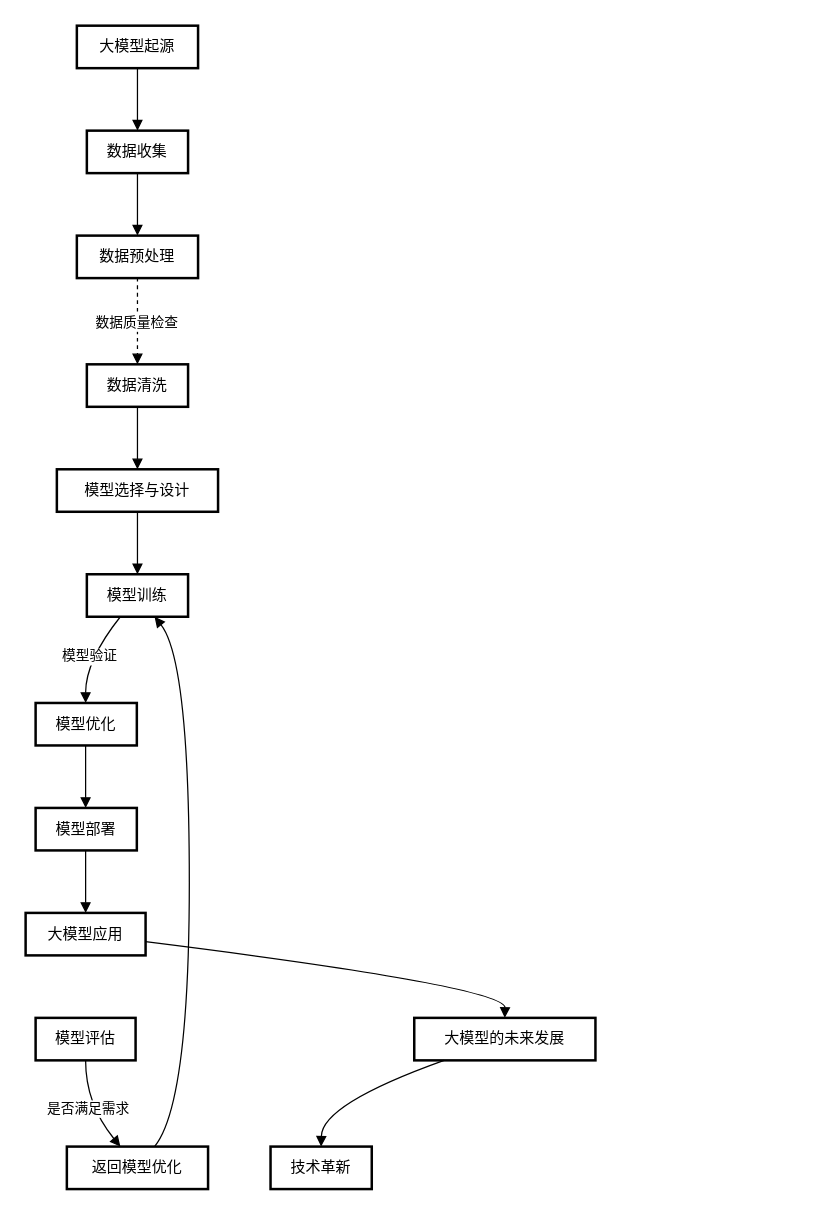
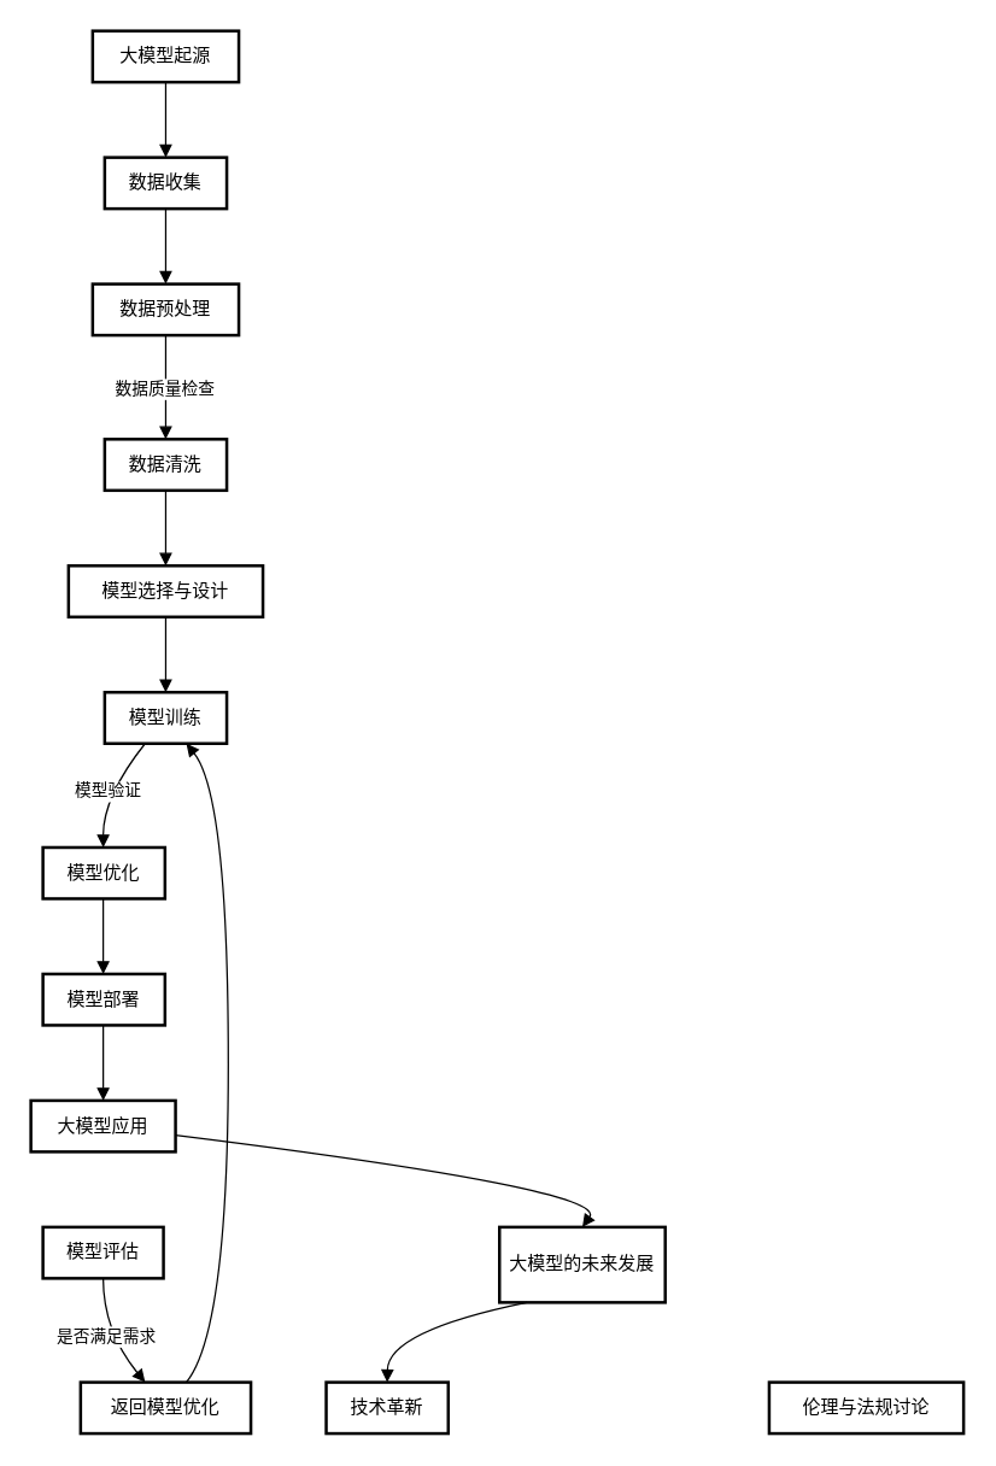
- <mxCell id="18" value="数据质量检查" style="curved=1;startArrow=none;endArrow=block;exitX=0.5;exitY=1;entryX=0.5;entryY=0;rounded=0;dashed=1;" edge="1" parent="1" source="4" target="5"><mxGeometry relative="1" as="geometry"><Array as="points" /></mxGeometry></mxCell>
+ <mxCell id="18" value="数据质量检查" style="curved=1;startArrow=none;endArrow=block;exitX=0.5;exitY=1;entryX=0.5;entryY=0;rounded=0;" edge="1" parent="1" source="4" target="5"><mxGeometry relative="1" as="geometry"><Array as="points" /></mxGeometry></mxCell>
- <mxCell id="13" value="大模型的未来发展" style="whiteSpace=wrap;strokeWidth=2;" vertex="1" parent="1"><mxGeometry x="331" y="814" width="145" height="34" as="geometry" /></mxCell>
+ <mxCell id="13" value="大模型的未来发展" style="whiteSpace=wrap;strokeWidth=2;" vertex="1" parent="1"><mxGeometry x="331" y="814" width="110" height="50" as="geometry" /></mxCell>
+ <mxCell id="15" value="伦理与法规讨论" style="whiteSpace=wrap;strokeWidth=2;" vertex="1" parent="1"><mxGeometry x="510" y="917" width="129" height="34" as="geometry" /></mxCell>
